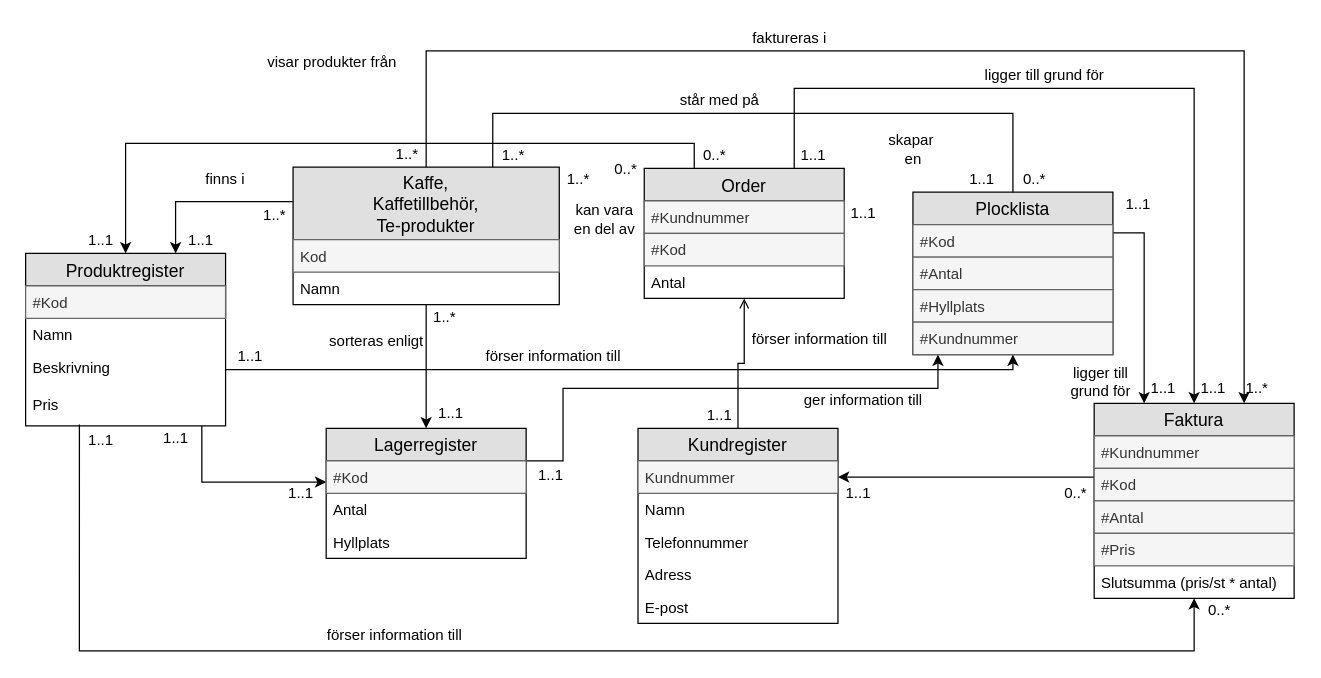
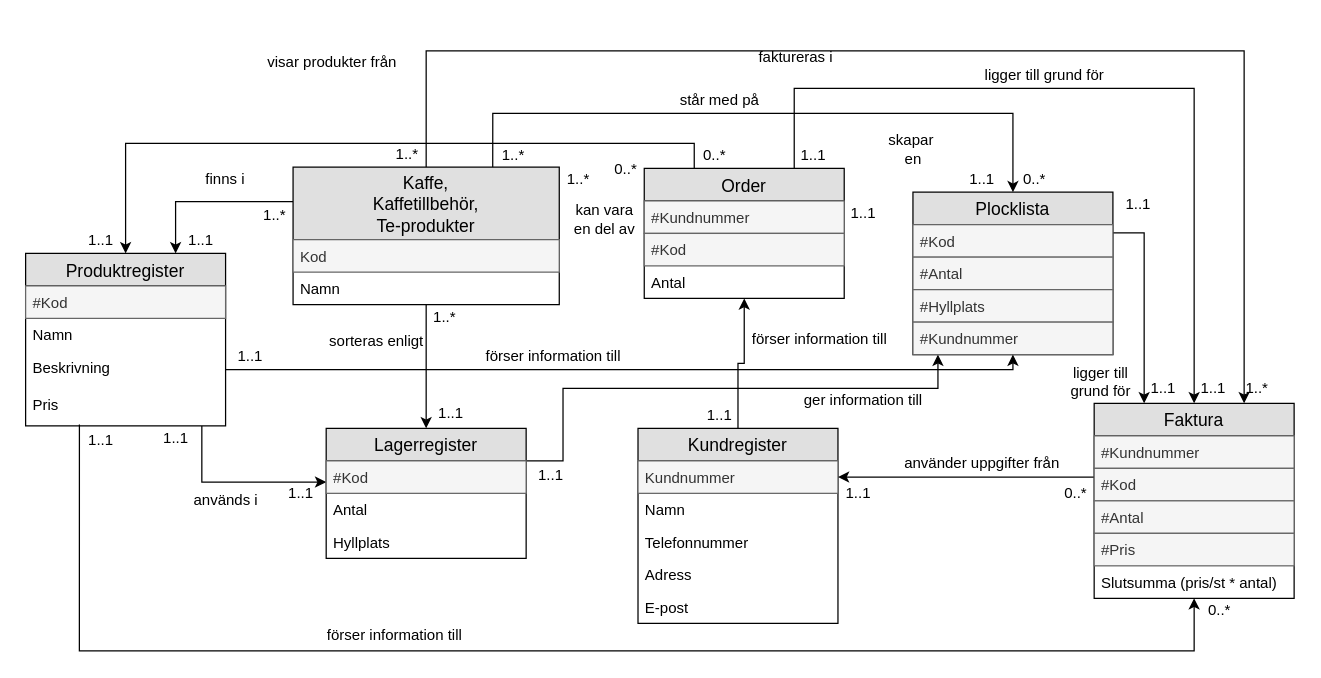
- <mxCell id="7" value="faktureras i" style="text;html=1;align=center;verticalAlign=middle;resizable=0;points=[];autosize=1;" parent="1" vertex="1"><mxGeometry x="596" y="20" width="70" height="20" as="geometry" /></mxCell>
+ <mxCell id="7" value="faktureras i" style="text;html=1;align=center;verticalAlign=middle;resizable=0;points=[];autosize=1;" parent="1" vertex="1"><mxGeometry x="601" y="35" width="70" height="20" as="geometry" /></mxCell>
- <mxCell id="71" style="edgeStyle=orthogonalEdgeStyle;rounded=0;orthogonalLoop=1;jettySize=auto;html=1;exitX=0.75;exitY=0;exitDx=0;exitDy=0;entryX=0.5;entryY=0;entryDx=0;entryDy=0;endArrow=none;" edge="1" parent="1" source="73" target="57"><mxGeometry relative="1" as="geometry"><Array as="points"><mxPoint x="394" y="90" /><mxPoint x="810" y="90" /></Array></mxGeometry></mxCell>
+ <mxCell id="71" style="edgeStyle=orthogonalEdgeStyle;rounded=0;orthogonalLoop=1;jettySize=auto;html=1;exitX=0.75;exitY=0;exitDx=0;exitDy=0;entryX=0.5;entryY=0;entryDx=0;entryDy=0;" edge="1" parent="1" source="73" target="57"><mxGeometry relative="1" as="geometry"><Array as="points"><mxPoint x="394" y="90" /><mxPoint x="810" y="90" /></Array></mxGeometry></mxCell>
- <mxCell id="82" style="edgeStyle=orthogonalEdgeStyle;rounded=0;orthogonalLoop=1;jettySize=auto;html=1;endArrow=open;" edge="1" parent="1" source="50" target="78"><mxGeometry relative="1" as="geometry"><Array as="points" /><mxPoint x="560" y="-54" as="sourcePoint" /><mxPoint x="580" y="202" as="targetPoint" /></mxGeometry></mxCell>
+ <mxCell id="82" style="edgeStyle=orthogonalEdgeStyle;rounded=0;orthogonalLoop=1;jettySize=auto;html=1;" edge="1" parent="1" source="50" target="78"><mxGeometry relative="1" as="geometry"><Array as="points" /><mxPoint x="560" y="-54" as="sourcePoint" /><mxPoint x="580" y="202" as="targetPoint" /></mxGeometry></mxCell>
+ <mxCell id="14" value="använder uppgifter från" style="text;html=1;align=center;verticalAlign=middle;resizable=0;points=[];autosize=1;" parent="1" vertex="1"><mxGeometry x="715" y="360" width="140" height="20" as="geometry" /></mxCell>
+ <mxCell id="9" value="används i" style="text;html=1;align=center;verticalAlign=middle;resizable=0;points=[];autosize=1;" parent="1" vertex="1"><mxGeometry x="145" y="390" width="70" height="20" as="geometry" /></mxCell>
